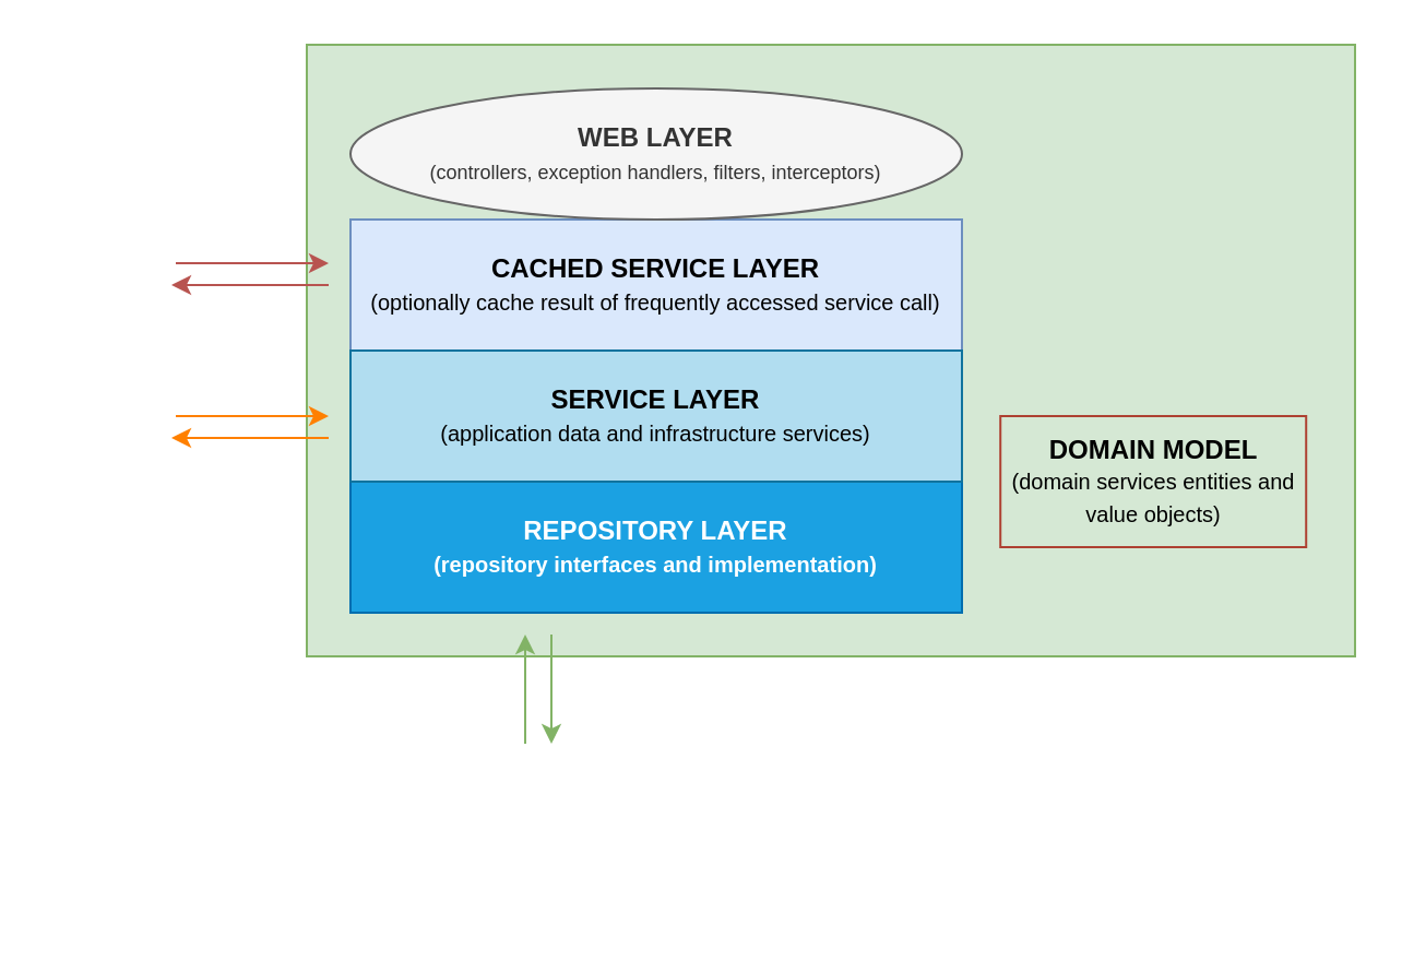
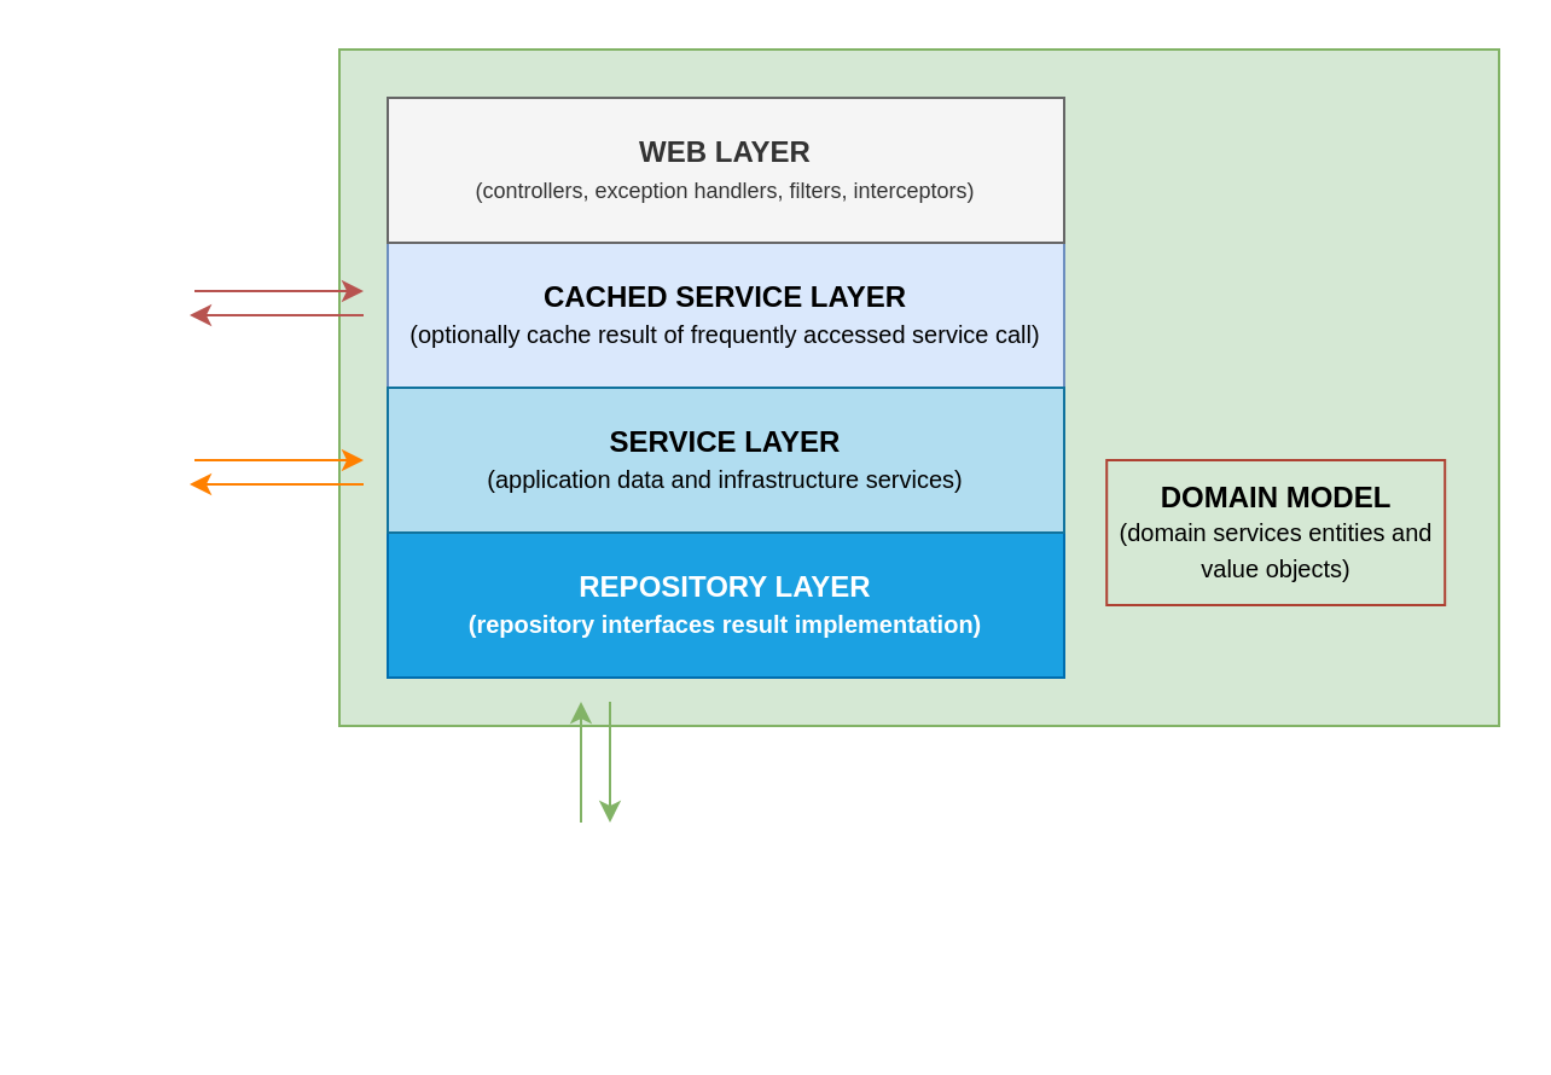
- <mxCell id="5" value="&lt;b&gt;WEB LAYER&lt;/b&gt;&lt;br&gt;&lt;font style=&quot;font-size: 9px&quot;&gt;(controllers, exception handlers, filters, interceptors)&lt;/font&gt;" style="ellipse;whiteSpace=wrap;html=1;fillColor=#f5f5f5;strokeColor=#666666;fontColor=#333333;" parent="1" vertex="1"><mxGeometry x="160" y="40" width="280" height="60" as="geometry" /></mxCell>
+ <mxCell id="5" value="&lt;b&gt;WEB LAYER&lt;/b&gt;&lt;br&gt;&lt;font style=&quot;font-size: 9px&quot;&gt;(controllers, exception handlers, filters, interceptors)&lt;/font&gt;" style="whiteSpace=wrap;html=1;fillColor=#f5f5f5;strokeColor=#666666;fontColor=#333333;" parent="1" vertex="1"><mxGeometry x="160" y="40" width="280" height="60" as="geometry" /></mxCell>
- <mxCell id="4" value="&lt;b&gt;REPOSITORY LAYER&lt;br&gt;&lt;font style=&quot;font-size: 10px&quot;&gt;(repository interfaces and implementation)&lt;/font&gt;&lt;br&gt;&lt;/b&gt;" style="rounded=0;whiteSpace=wrap;html=1;fillColor=#1ba1e2;strokeColor=#006EAF;fontColor=#ffffff;" parent="1" vertex="1"><mxGeometry x="160" y="220" width="280" height="60" as="geometry" /></mxCell>
+ <mxCell id="4" value="&lt;b&gt;REPOSITORY LAYER&lt;br&gt;&lt;font style=&quot;font-size: 10px&quot;&gt;(repository interfaces result implementation)&lt;/font&gt;&lt;br&gt;&lt;/b&gt;" style="rounded=0;whiteSpace=wrap;html=1;fillColor=#1ba1e2;strokeColor=#006EAF;fontColor=#ffffff;" parent="1" vertex="1"><mxGeometry x="160" y="220" width="280" height="60" as="geometry" /></mxCell>
